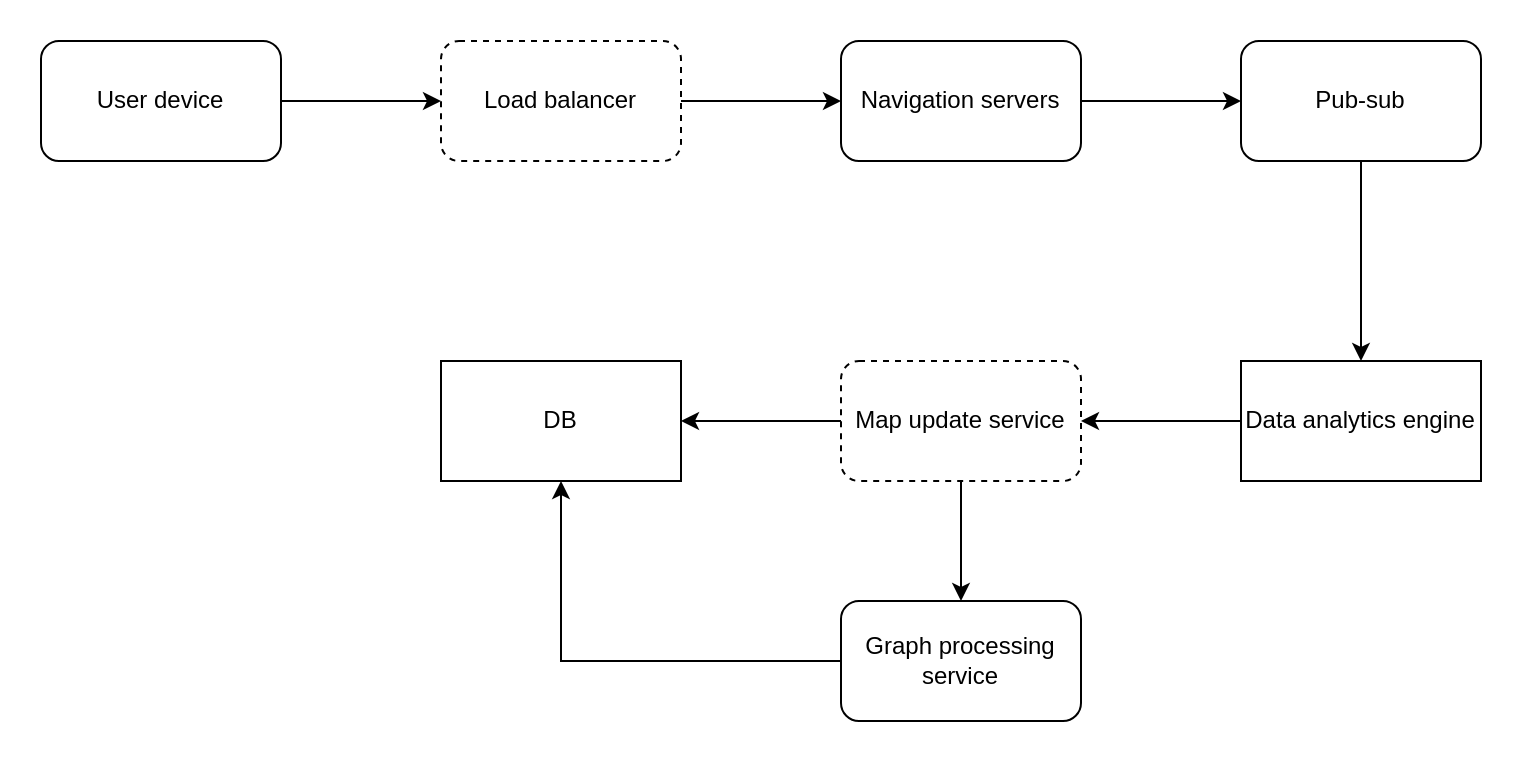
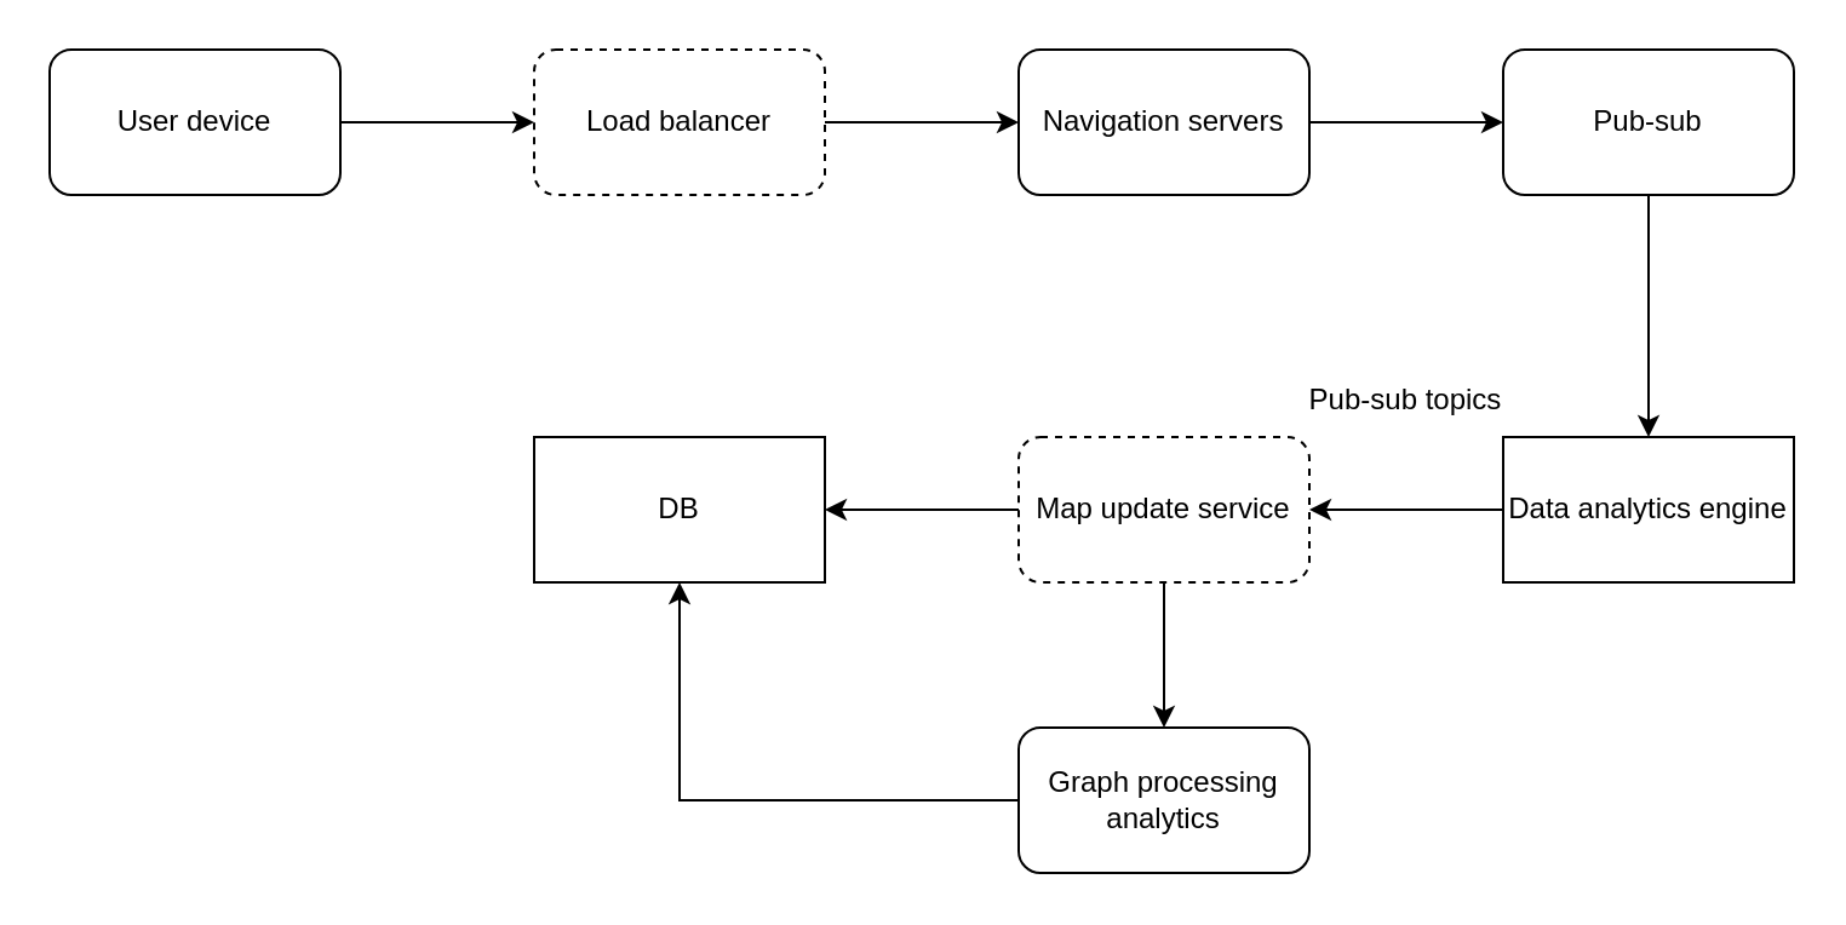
+ <mxCell id="17" value="Pub-sub topics" style="text;html=1;strokeColor=none;fillColor=none;align=center;verticalAlign=middle;whiteSpace=wrap;rounded=0;" vertex="1" parent="1"><mxGeometry x="530" y="150" width="100" height="30" as="geometry" /></mxCell>
- <mxCell id="16" value="Graph processing service" style="rounded=1;whiteSpace=wrap;html=1;" vertex="1" parent="1"><mxGeometry x="420" y="300" width="120" height="60" as="geometry" /></mxCell>
+ <mxCell id="16" value="Graph processing analytics" style="rounded=1;whiteSpace=wrap;html=1;" vertex="1" parent="1"><mxGeometry x="420" y="300" width="120" height="60" as="geometry" /></mxCell>
